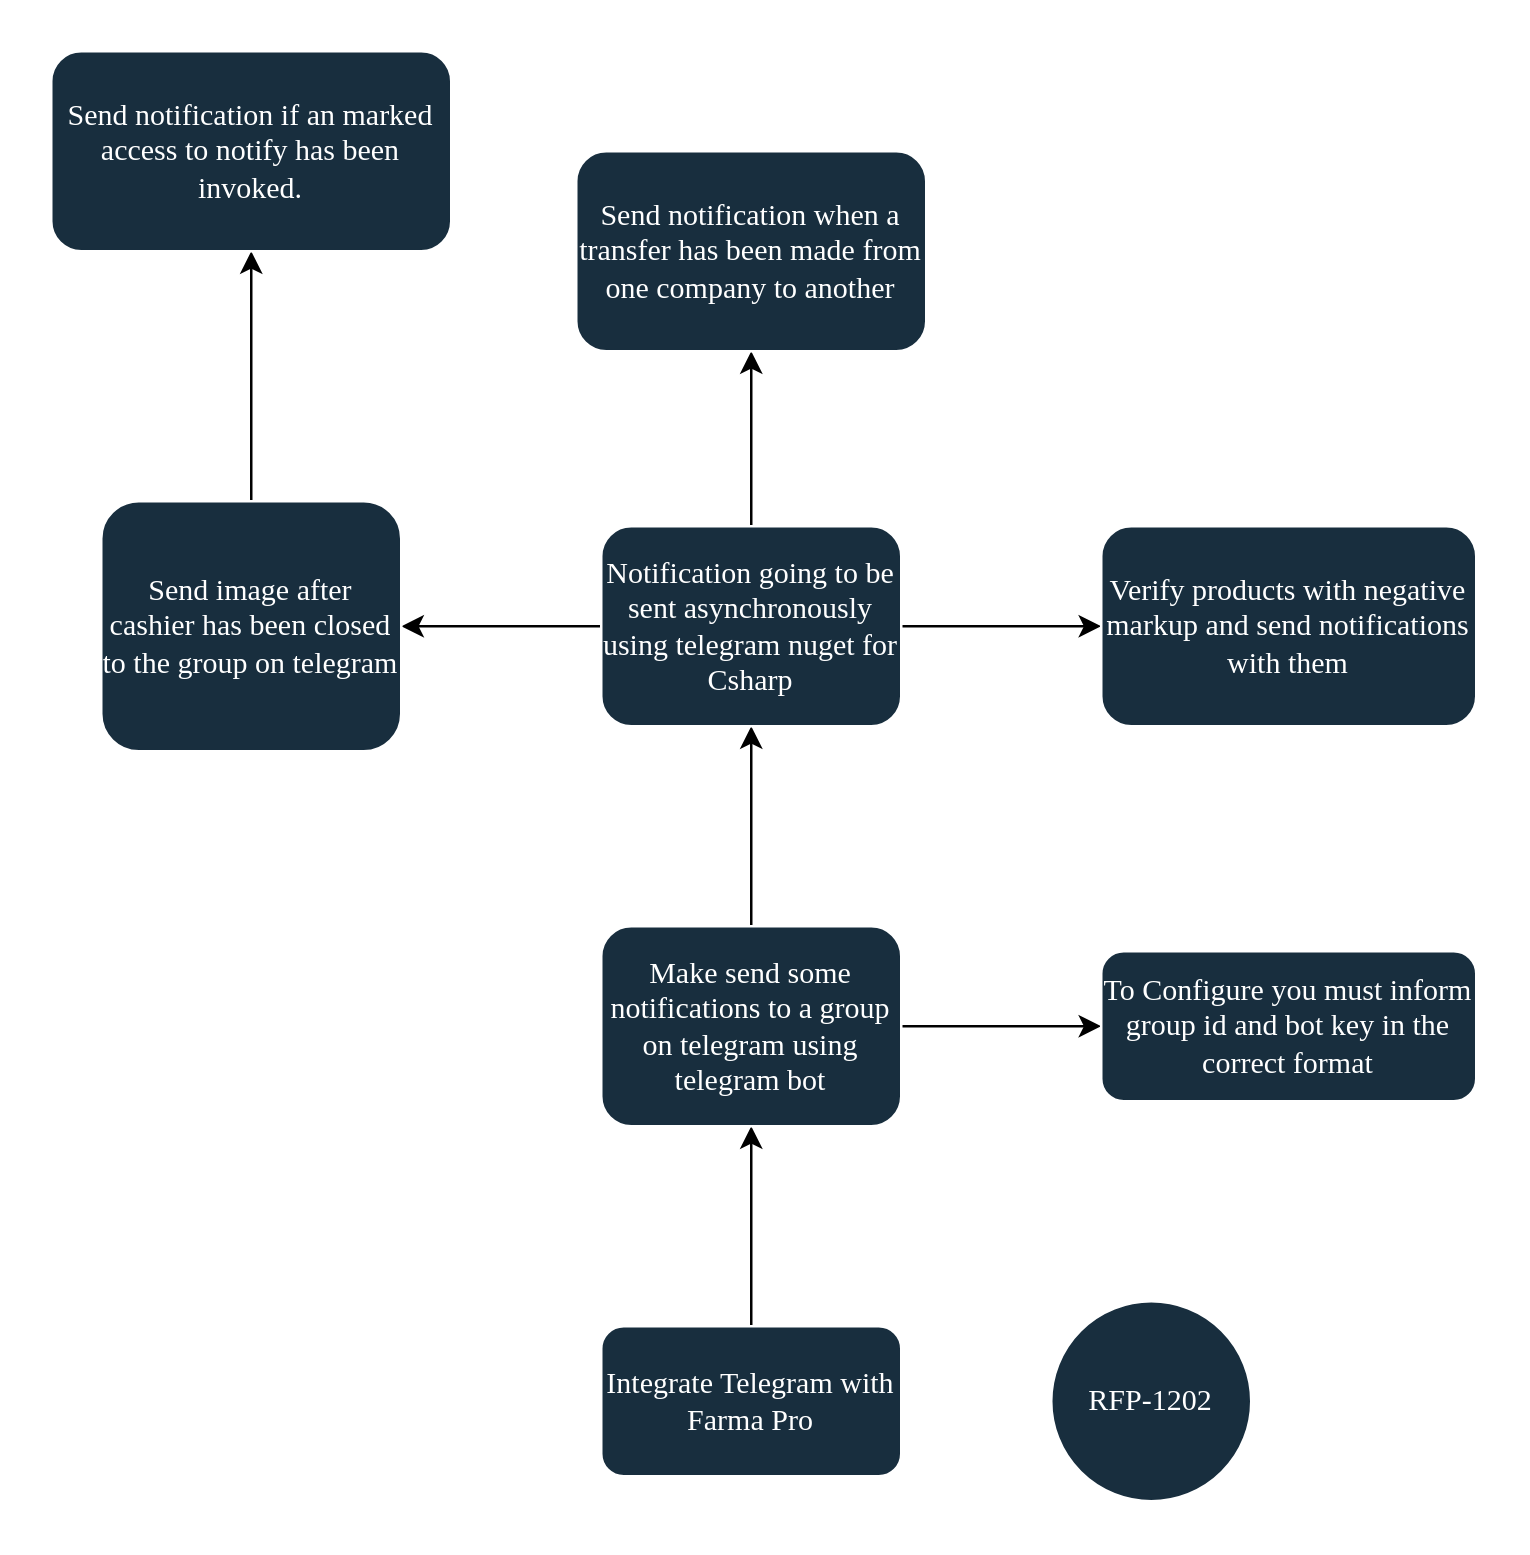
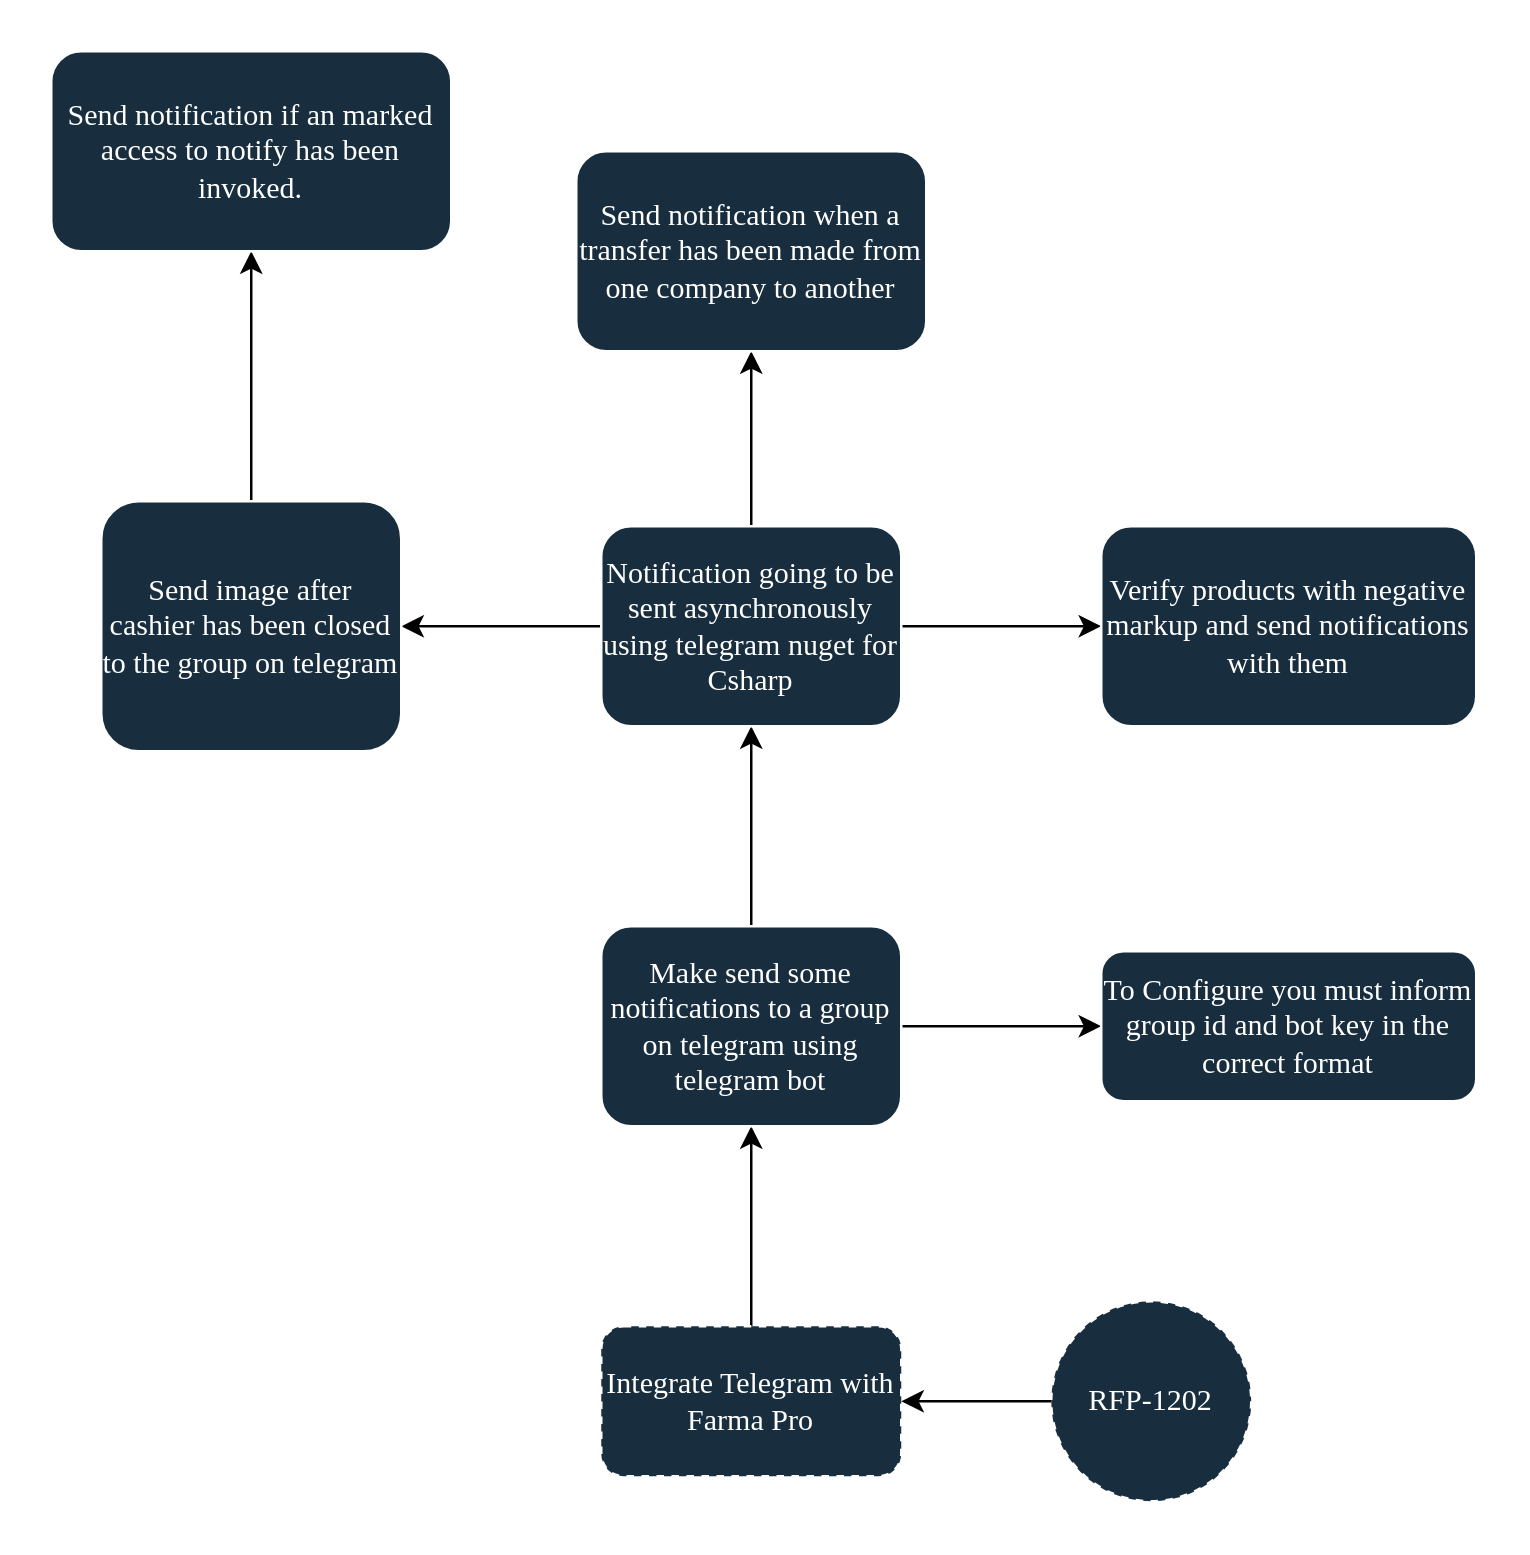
- <mxCell id="5" value="Integrate Telegram with Farma Pro" style="whiteSpace=wrap;html=1;fontFamily=Lucida Console;fillColor=#182E3E;strokeColor=#FFFFFF;fontColor=#FFFFFF;labelBackgroundColor=none;rounded=1;" vertex="1" parent="1"><mxGeometry x="240" y="530" width="120" height="60" as="geometry" /></mxCell>
+ <mxCell id="5" value="Integrate Telegram with Farma Pro" style="whiteSpace=wrap;html=1;fontFamily=Lucida Console;fillColor=#182E3E;strokeColor=#FFFFFF;fontColor=#FFFFFF;labelBackgroundColor=none;rounded=1;dashed=1;" vertex="1" parent="1"><mxGeometry x="240" y="530" width="120" height="60" as="geometry" /></mxCell>
+ <mxCell id="2" value="" style="edgeStyle=orthogonalEdgeStyle;rounded=0;orthogonalLoop=1;jettySize=auto;html=1;" edge="1" parent="1" source="3" target="5"><mxGeometry relative="1" as="geometry" /></mxCell>
- <mxCell id="3" value="&lt;div&gt;&lt;font&gt;RFP-1202&lt;/font&gt;&lt;/div&gt;" style="ellipse;whiteSpace=wrap;html=1;aspect=fixed;fillColor=#182E3E;strokeColor=#FFFFFF;fontFamily=Lucida Console;labelBackgroundColor=none;fontColor=#FFFFFF;rounded=1;" vertex="1" parent="1"><mxGeometry x="420" y="520" width="80" height="80" as="geometry" /></mxCell>
+ <mxCell id="3" value="&lt;div&gt;&lt;font&gt;RFP-1202&lt;/font&gt;&lt;/div&gt;" style="ellipse;whiteSpace=wrap;html=1;aspect=fixed;fillColor=#182E3E;strokeColor=#FFFFFF;fontFamily=Lucida Console;labelBackgroundColor=none;fontColor=#FFFFFF;rounded=1;dashed=1;" vertex="1" parent="1"><mxGeometry x="420" y="520" width="80" height="80" as="geometry" /></mxCell>
